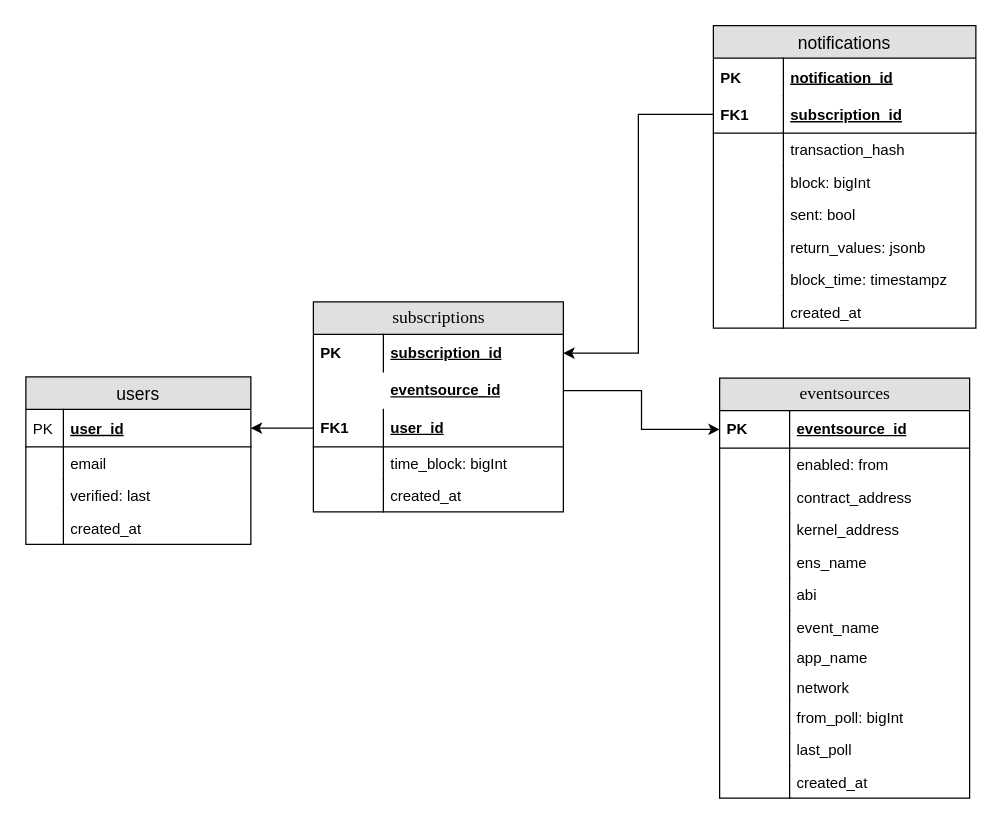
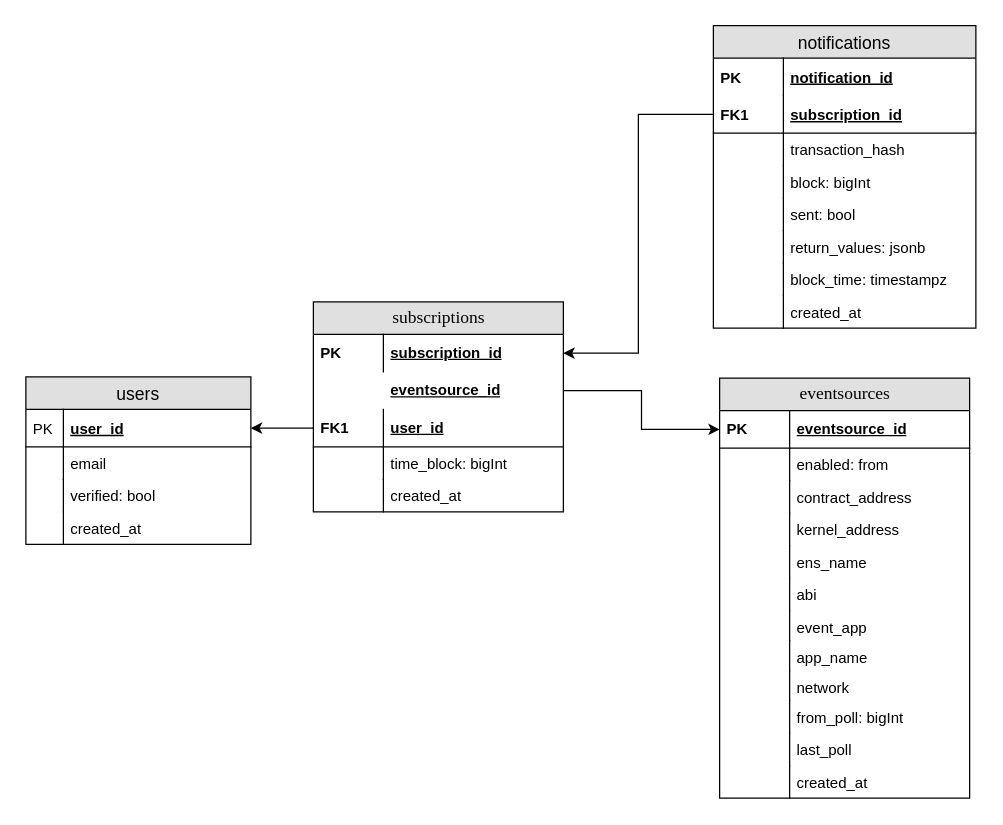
- <mxCell id="35" value="verified: last" style="shape=partialRectangle;top=0;left=0;right=0;bottom=0;align=left;verticalAlign=top;fillColor=none;spacingLeft=34;spacingRight=4;overflow=hidden;rotatable=0;points=[[0,0.5],[1,0.5]];portConstraint=eastwest;dropTarget=0;fontSize=12;" parent="30" vertex="1"><mxGeometry y="82" width="180" height="26" as="geometry" /></mxCell>
+ <mxCell id="35" value="verified: bool" style="shape=partialRectangle;top=0;left=0;right=0;bottom=0;align=left;verticalAlign=top;fillColor=none;spacingLeft=34;spacingRight=4;overflow=hidden;rotatable=0;points=[[0,0.5],[1,0.5]];portConstraint=eastwest;dropTarget=0;fontSize=12;" parent="30" vertex="1"><mxGeometry y="82" width="180" height="26" as="geometry" /></mxCell>
- <mxCell id="52" value="event_name" style="shape=partialRectangle;top=0;left=0;right=0;bottom=0;align=left;verticalAlign=top;fillColor=none;spacingLeft=60;spacingRight=4;overflow=hidden;rotatable=0;points=[[0,0.5],[1,0.5]];portConstraint=eastwest;dropTarget=0;fontSize=12;" parent="39" vertex="1"><mxGeometry y="186" width="200" height="24" as="geometry" /></mxCell>
+ <mxCell id="52" value="event_app" style="shape=partialRectangle;top=0;left=0;right=0;bottom=0;align=left;verticalAlign=top;fillColor=none;spacingLeft=60;spacingRight=4;overflow=hidden;rotatable=0;points=[[0,0.5],[1,0.5]];portConstraint=eastwest;dropTarget=0;fontSize=12;" parent="39" vertex="1"><mxGeometry y="186" width="200" height="24" as="geometry" /></mxCell>
